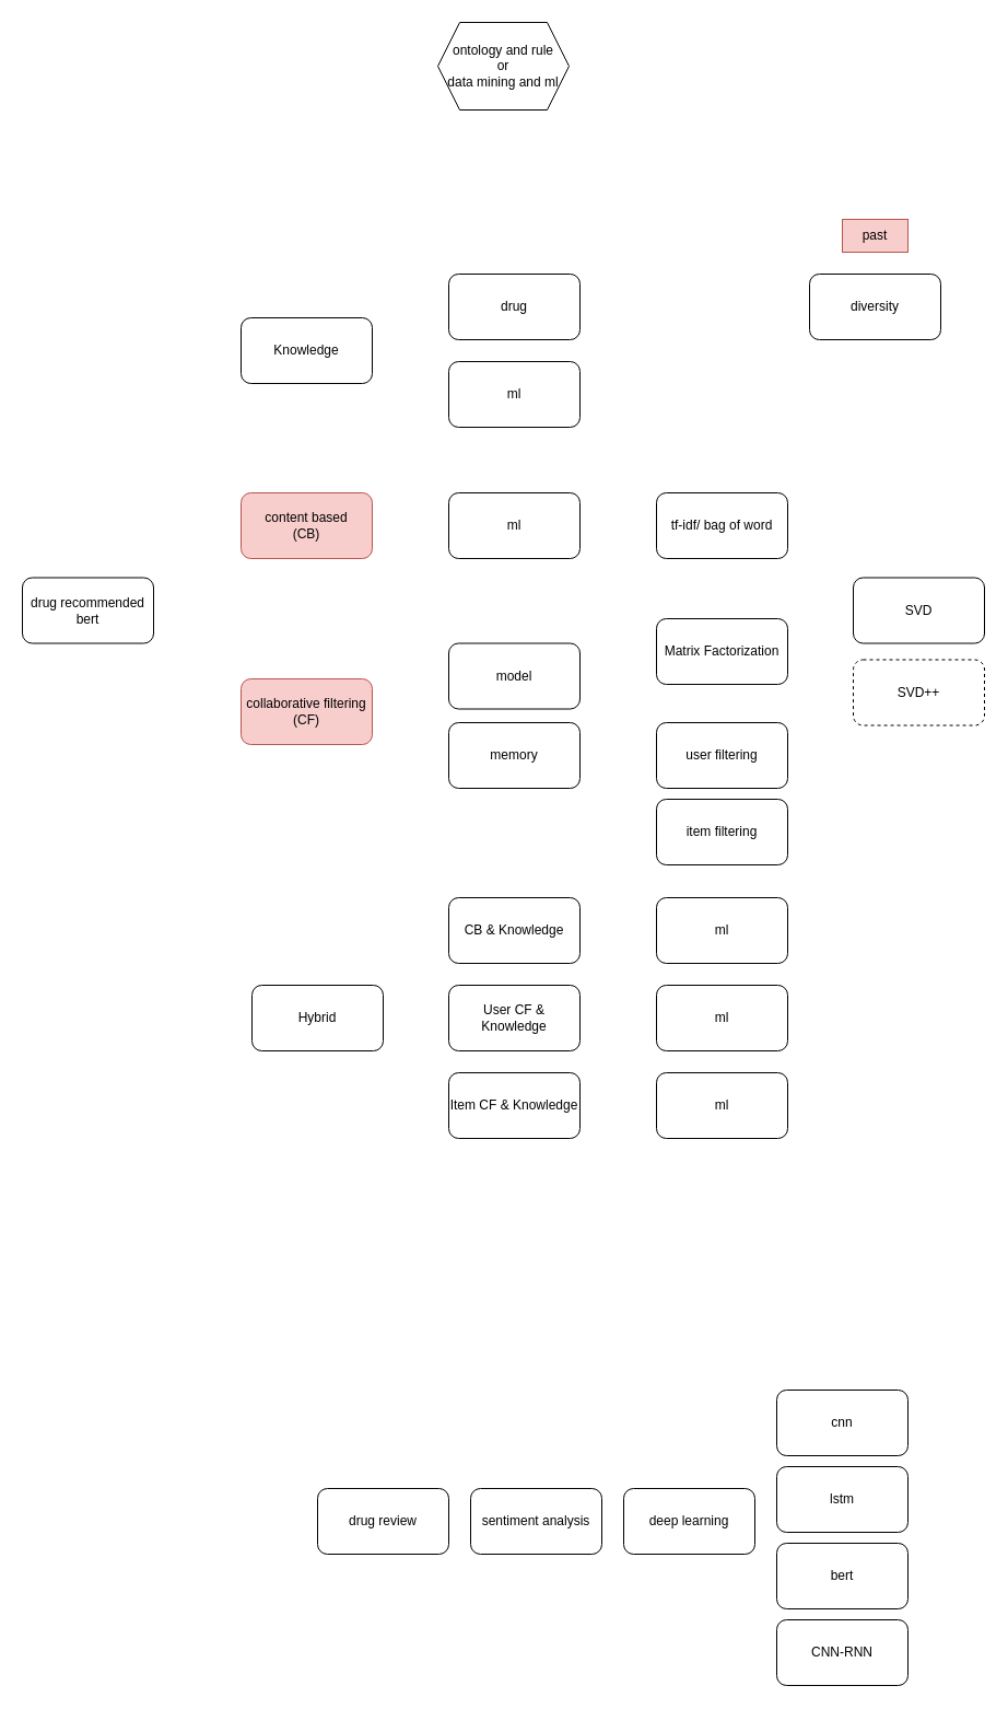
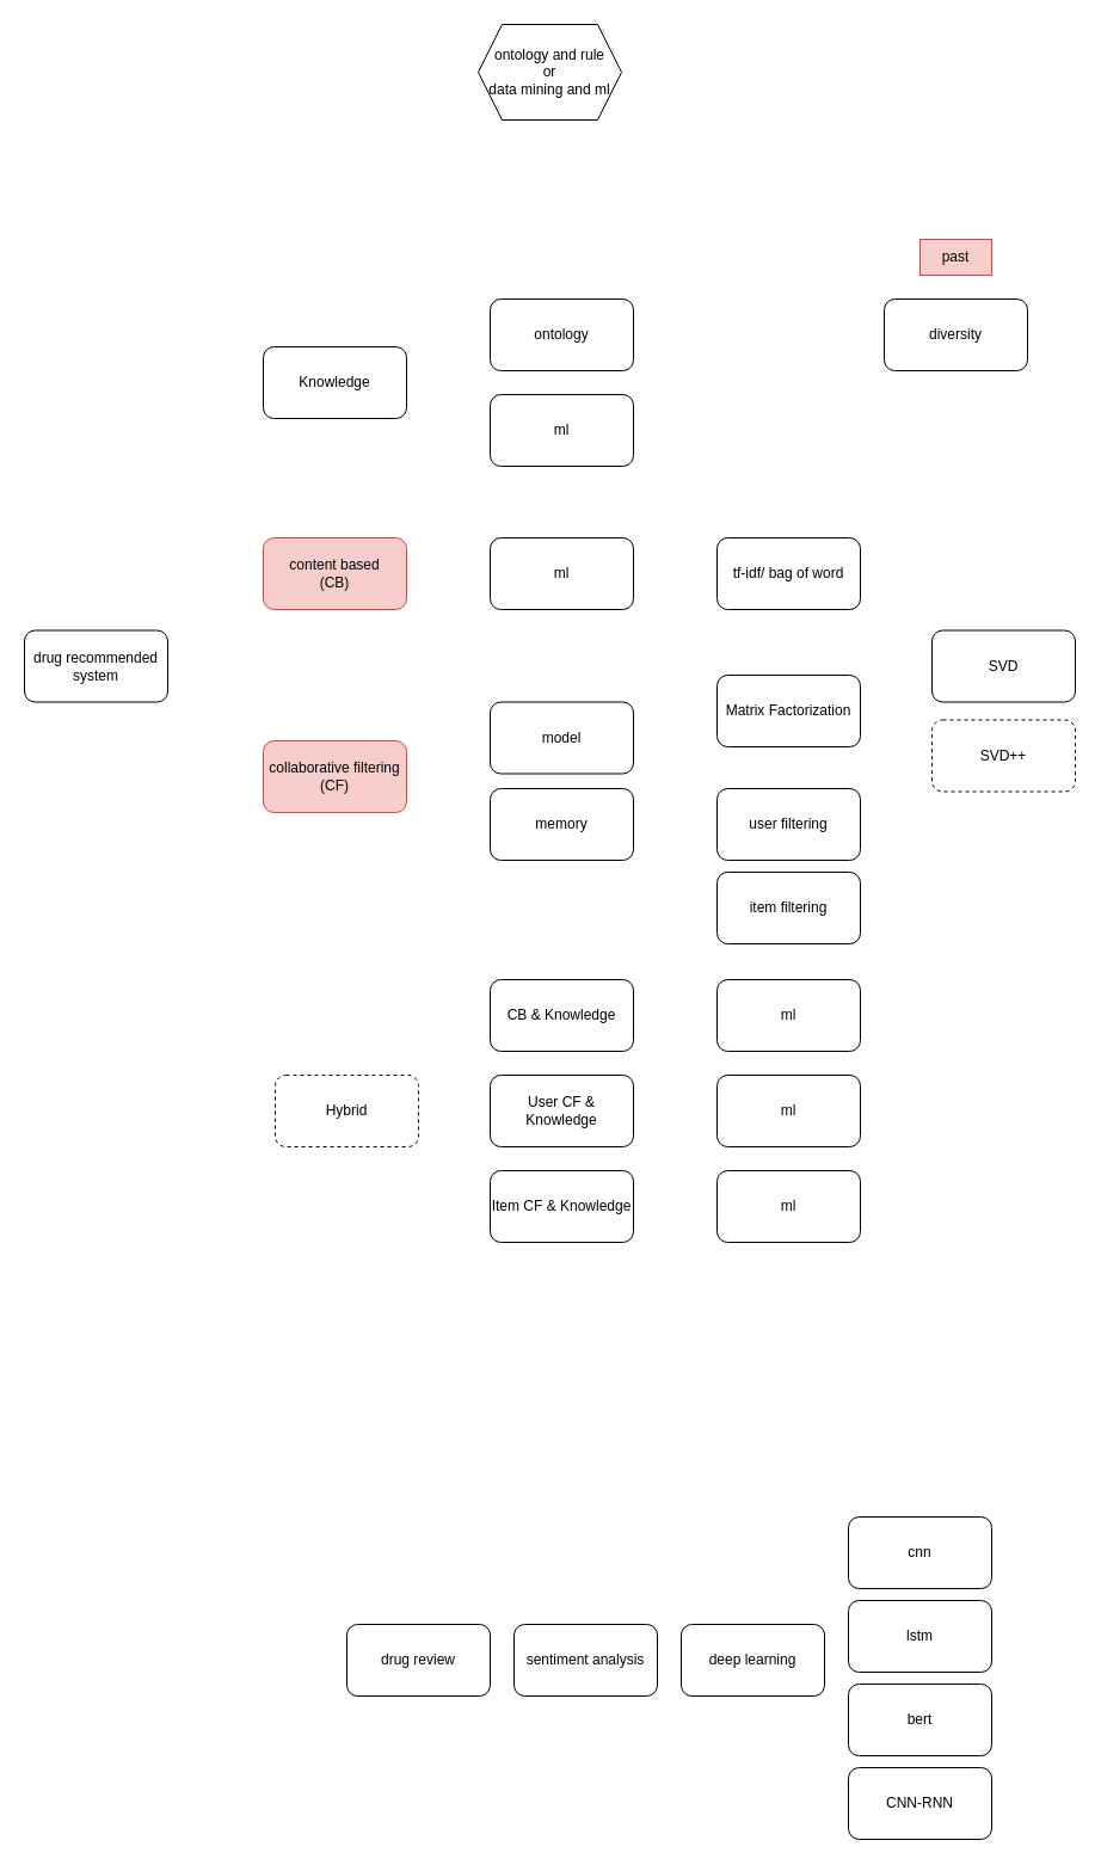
- <mxCell id="7" value="drug" style="rounded=1;whiteSpace=wrap;html=1;" vertex="1" parent="1"><mxGeometry x="410" y="250" width="120" height="60" as="geometry" /></mxCell>
+ <mxCell id="7" value="ontology" style="rounded=1;whiteSpace=wrap;html=1;" vertex="1" parent="1"><mxGeometry x="410" y="250" width="120" height="60" as="geometry" /></mxCell>
- <mxCell id="2" value="drug recommended bert" style="rounded=1;whiteSpace=wrap;html=1;" vertex="1" parent="1"><mxGeometry x="20" y="527.5" width="120" height="60" as="geometry" /></mxCell>
+ <mxCell id="2" value="drug recommended system" style="rounded=1;whiteSpace=wrap;html=1;" vertex="1" parent="1"><mxGeometry x="20" y="527.5" width="120" height="60" as="geometry" /></mxCell>
- <mxCell id="6" value="Hybrid" style="rounded=1;whiteSpace=wrap;html=1;" vertex="1" parent="1"><mxGeometry x="230" y="900" width="120" height="60" as="geometry" /></mxCell>
+ <mxCell id="6" value="Hybrid" style="rounded=1;whiteSpace=wrap;html=1;dashed=1;" vertex="1" parent="1"><mxGeometry x="230" y="900" width="120" height="60" as="geometry" /></mxCell>
